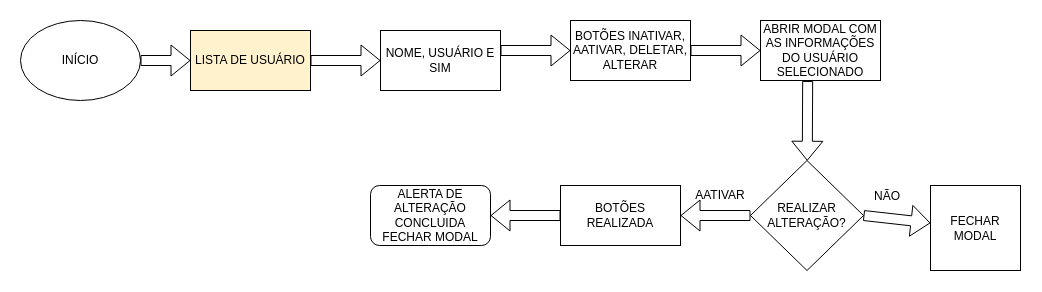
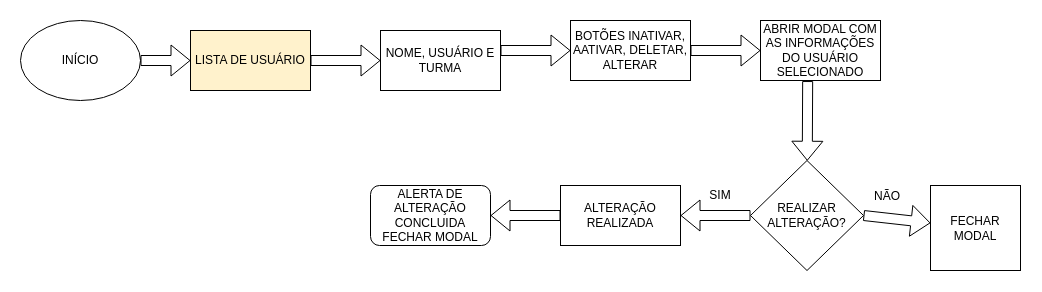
- <mxCell id="6" value="NOME, USUÁRIO E SIM" style="rounded=0;whiteSpace=wrap;html=1;" vertex="1" parent="1"><mxGeometry x="380" y="30" width="120" height="60" as="geometry" /></mxCell>
+ <mxCell id="6" value="NOME, USUÁRIO E TURMA" style="rounded=0;whiteSpace=wrap;html=1;" vertex="1" parent="1"><mxGeometry x="380" y="30" width="120" height="60" as="geometry" /></mxCell>
- <mxCell id="15" value="AATIVAR" style="text;strokeColor=none;align=center;fillColor=none;html=1;verticalAlign=middle;whiteSpace=wrap;rounded=0;" vertex="1" parent="1"><mxGeometry x="690" y="180" width="60" height="30" as="geometry" /></mxCell>
+ <mxCell id="15" value="SIM" style="text;strokeColor=none;align=center;fillColor=none;html=1;verticalAlign=middle;whiteSpace=wrap;rounded=0;" vertex="1" parent="1"><mxGeometry x="690" y="180" width="60" height="30" as="geometry" /></mxCell>
- <mxCell id="14" value="BOTÕES REALIZADA" style="rounded=0;whiteSpace=wrap;html=1;" vertex="1" parent="1"><mxGeometry x="560" y="185" width="120" height="60" as="geometry" /></mxCell>
+ <mxCell id="14" value="ALTERAÇÃO REALIZADA" style="rounded=0;whiteSpace=wrap;html=1;" vertex="1" parent="1"><mxGeometry x="560" y="185" width="120" height="60" as="geometry" /></mxCell>
